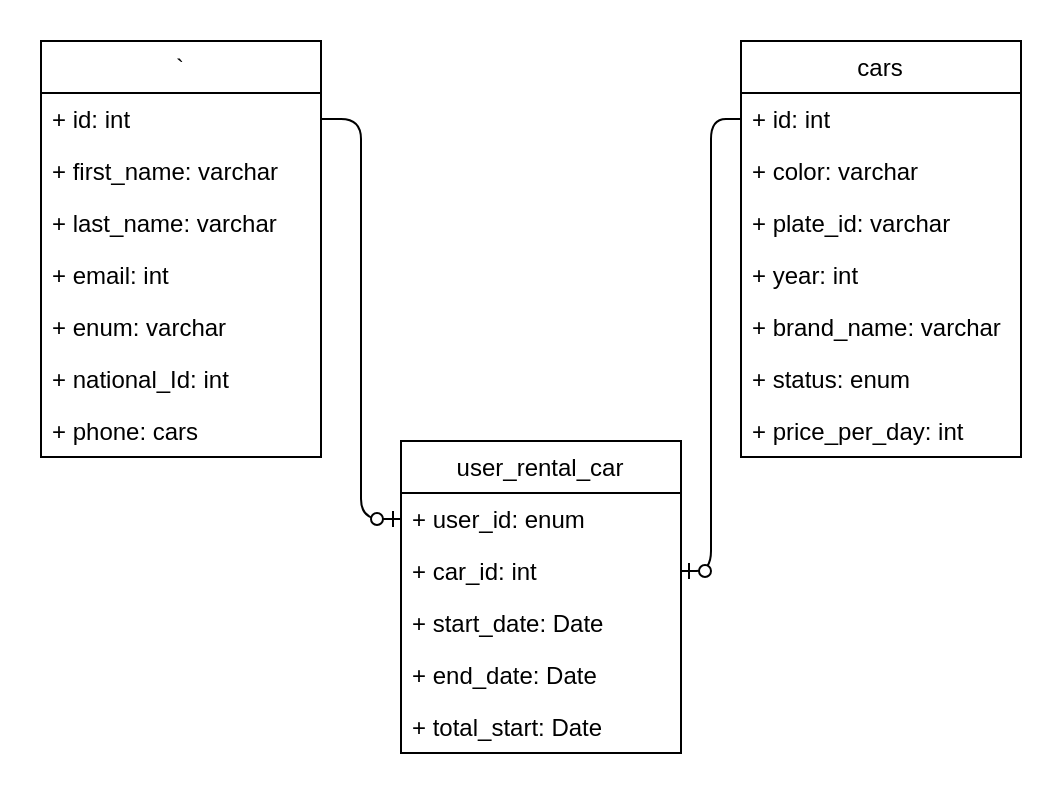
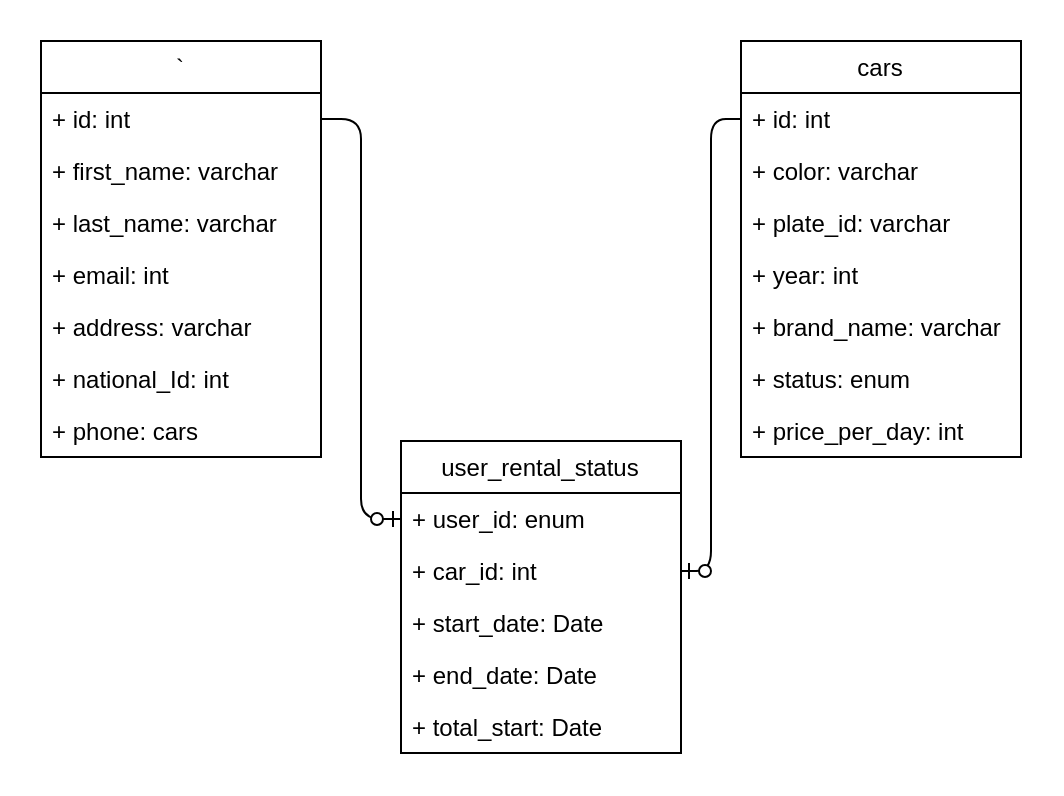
- <mxCell id="7" value="+ enum: varchar" style="text;strokeColor=none;fillColor=none;align=left;verticalAlign=top;spacingLeft=4;spacingRight=4;overflow=hidden;rotatable=0;points=[[0,0.5],[1,0.5]];portConstraint=eastwest;" vertex="1" parent="2"><mxGeometry y="130" width="140" height="26" as="geometry" /></mxCell>
+ <mxCell id="7" value="+ address: varchar" style="text;strokeColor=none;fillColor=none;align=left;verticalAlign=top;spacingLeft=4;spacingRight=4;overflow=hidden;rotatable=0;points=[[0,0.5],[1,0.5]];portConstraint=eastwest;" vertex="1" parent="2"><mxGeometry y="130" width="140" height="26" as="geometry" /></mxCell>
- <mxCell id="18" value="user_rental_car" style="swimlane;fontStyle=0;childLayout=stackLayout;horizontal=1;startSize=26;fillColor=none;horizontalStack=0;resizeParent=1;resizeParentMax=0;resizeLast=0;collapsible=1;marginBottom=0;" vertex="1" parent="1"><mxGeometry x="200" y="220" width="140" height="156" as="geometry" /></mxCell>
+ <mxCell id="18" value="user_rental_status" style="swimlane;fontStyle=0;childLayout=stackLayout;horizontal=1;startSize=26;fillColor=none;horizontalStack=0;resizeParent=1;resizeParentMax=0;resizeLast=0;collapsible=1;marginBottom=0;" vertex="1" parent="1"><mxGeometry x="200" y="220" width="140" height="156" as="geometry" /></mxCell>
